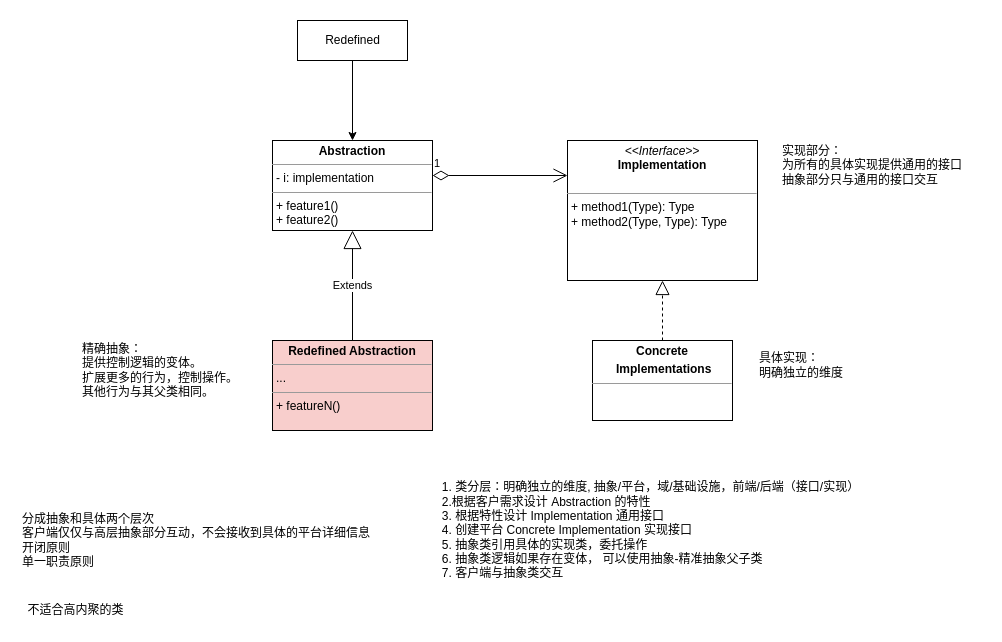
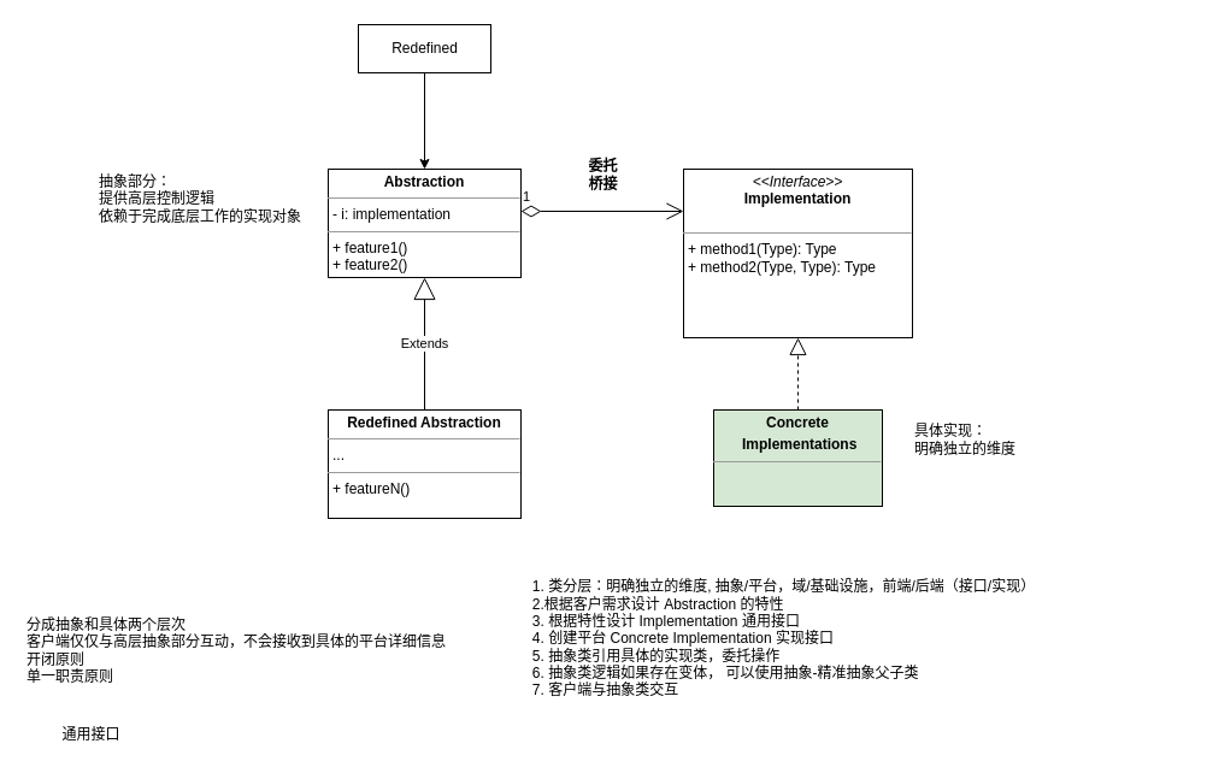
+ <mxCell id="11" value="委托&lt;br&gt;桥接" style="text;html=1;align=center;verticalAlign=middle;resizable=0;points=[];autosize=1;strokeColor=none;fillColor=none;fontStyle=1" vertex="1" parent="1"><mxGeometry x="480" y="130" width="40" height="30" as="geometry" /></mxCell>
+ <mxCell id="12" value="抽象部分：&lt;br&gt;提供高层控制逻辑&lt;br&gt;依赖于完成底层工作的实现对象" style="text;html=1;align=left;verticalAlign=middle;resizable=0;points=[];autosize=1;strokeColor=none;fillColor=none;" vertex="1" parent="1"><mxGeometry x="80" y="140" width="180" height="50" as="geometry" /></mxCell>
- <mxCell id="13" value="实现部分：&lt;br&gt;为所有的具体实现提供通用的接口&lt;br&gt;抽象部分只与通用的接口交互" style="text;html=1;align=left;verticalAlign=middle;resizable=0;points=[];autosize=1;strokeColor=none;fillColor=none;" vertex="1" parent="1"><mxGeometry x="780" y="140" width="200" height="50" as="geometry" /></mxCell>
- <mxCell id="15" value="精确抽象：&lt;br&gt;提供控制逻辑的变体。&lt;br&gt;扩展更多的行为，控制操作。&lt;br&gt;其他行为与其父类相同。" style="text;html=1;align=left;verticalAlign=middle;resizable=0;points=[];autosize=1;strokeColor=none;fillColor=none;" vertex="1" parent="1"><mxGeometry x="80" y="340" width="170" height="60" as="geometry" /></mxCell>
- <mxCell id="7" value="&lt;p style=&quot;margin: 4px 0px 0px ; text-align: center&quot;&gt;&lt;b&gt;Concrete&lt;/b&gt;&lt;br&gt;&lt;/p&gt;&lt;p style=&quot;margin: 0px ; margin-top: 4px ; text-align: center&quot;&gt;&lt;b&gt;&amp;nbsp;Implementations&lt;/b&gt;&lt;/p&gt;&lt;hr size=&quot;1&quot;&gt;&lt;div style=&quot;height: 2px&quot;&gt;&lt;/div&gt;" style="verticalAlign=top;align=left;overflow=fill;fontSize=12;fontFamily=Helvetica;html=1;" vertex="1" parent="1"><mxGeometry x="592" y="340" width="140" height="80" as="geometry" /></mxCell>
+ <mxCell id="7" value="&lt;p style=&quot;margin: 4px 0px 0px ; text-align: center&quot;&gt;&lt;b&gt;Concrete&lt;/b&gt;&lt;br&gt;&lt;/p&gt;&lt;p style=&quot;margin: 0px ; margin-top: 4px ; text-align: center&quot;&gt;&lt;b&gt;&amp;nbsp;Implementations&lt;/b&gt;&lt;/p&gt;&lt;hr size=&quot;1&quot;&gt;&lt;div style=&quot;height: 2px&quot;&gt;&lt;/div&gt;" style="verticalAlign=top;align=left;overflow=fill;fontSize=12;fontFamily=Helvetica;html=1;fillColor=#d5e8d4;" vertex="1" parent="1"><mxGeometry x="592" y="340" width="140" height="80" as="geometry" /></mxCell>
- <mxCell id="5" value="&lt;p style=&quot;margin: 0px ; margin-top: 4px ; text-align: center&quot;&gt;&lt;b&gt;Redefined Abstraction&lt;/b&gt;&lt;/p&gt;&lt;hr size=&quot;1&quot;&gt;&lt;p style=&quot;margin: 0px ; margin-left: 4px&quot;&gt;...&lt;/p&gt;&lt;hr size=&quot;1&quot;&gt;&lt;p style=&quot;margin: 0px ; margin-left: 4px&quot;&gt;+ featureN()&lt;br&gt;&lt;/p&gt;" style="verticalAlign=top;align=left;overflow=fill;fontSize=12;fontFamily=Helvetica;html=1;fillColor=#f8cecc;" vertex="1" parent="1"><mxGeometry x="272" y="340" width="160" height="90" as="geometry" /></mxCell>
+ <mxCell id="5" value="&lt;p style=&quot;margin: 0px ; margin-top: 4px ; text-align: center&quot;&gt;&lt;b&gt;Redefined Abstraction&lt;/b&gt;&lt;/p&gt;&lt;hr size=&quot;1&quot;&gt;&lt;p style=&quot;margin: 0px ; margin-left: 4px&quot;&gt;...&lt;/p&gt;&lt;hr size=&quot;1&quot;&gt;&lt;p style=&quot;margin: 0px ; margin-left: 4px&quot;&gt;+ featureN()&lt;br&gt;&lt;/p&gt;" style="verticalAlign=top;align=left;overflow=fill;fontSize=12;fontFamily=Helvetica;html=1;" vertex="1" parent="1"><mxGeometry x="272" y="340" width="160" height="90" as="geometry" /></mxCell>
- <mxCell id="17" value="不适合高内聚的类" style="text;html=1;align=center;verticalAlign=middle;resizable=0;points=[];autosize=1;strokeColor=none;fillColor=none;" vertex="1" parent="1"><mxGeometry x="20" y="600" width="110" height="20" as="geometry" /></mxCell>
+ <mxCell id="17" value="通用接口" style="text;html=1;align=center;verticalAlign=middle;resizable=0;points=[];autosize=1;strokeColor=none;fillColor=none;" vertex="1" parent="1"><mxGeometry x="20" y="600" width="110" height="20" as="geometry" /></mxCell>
